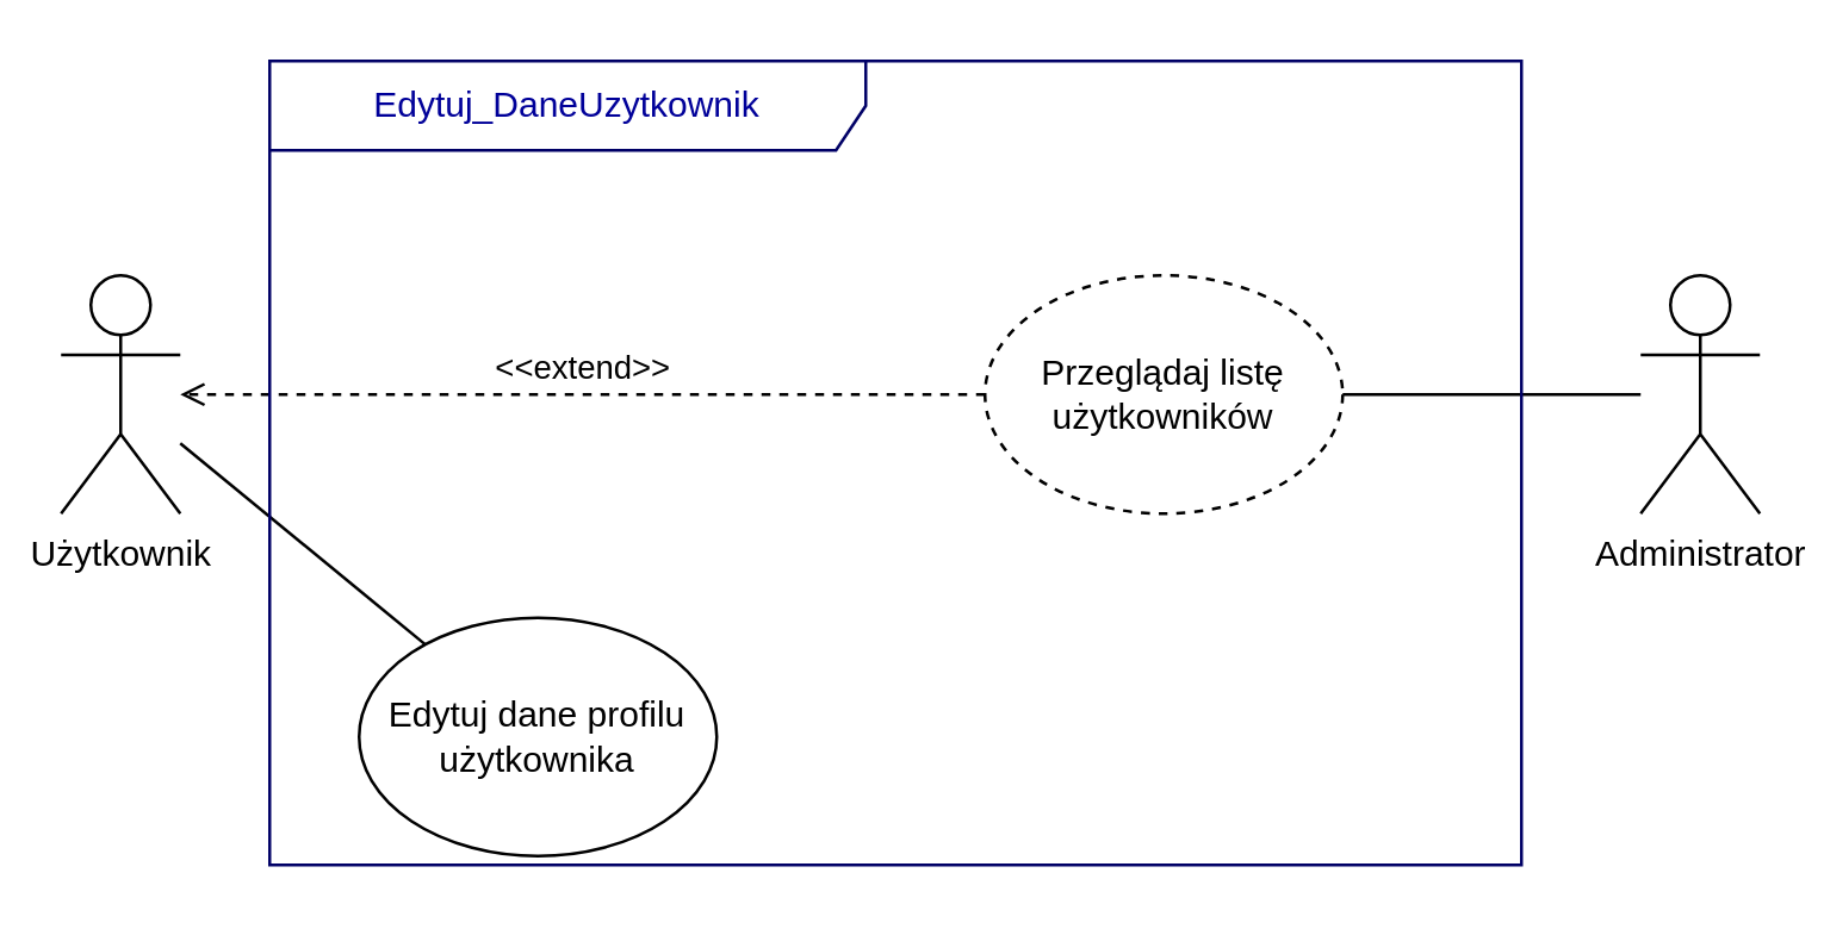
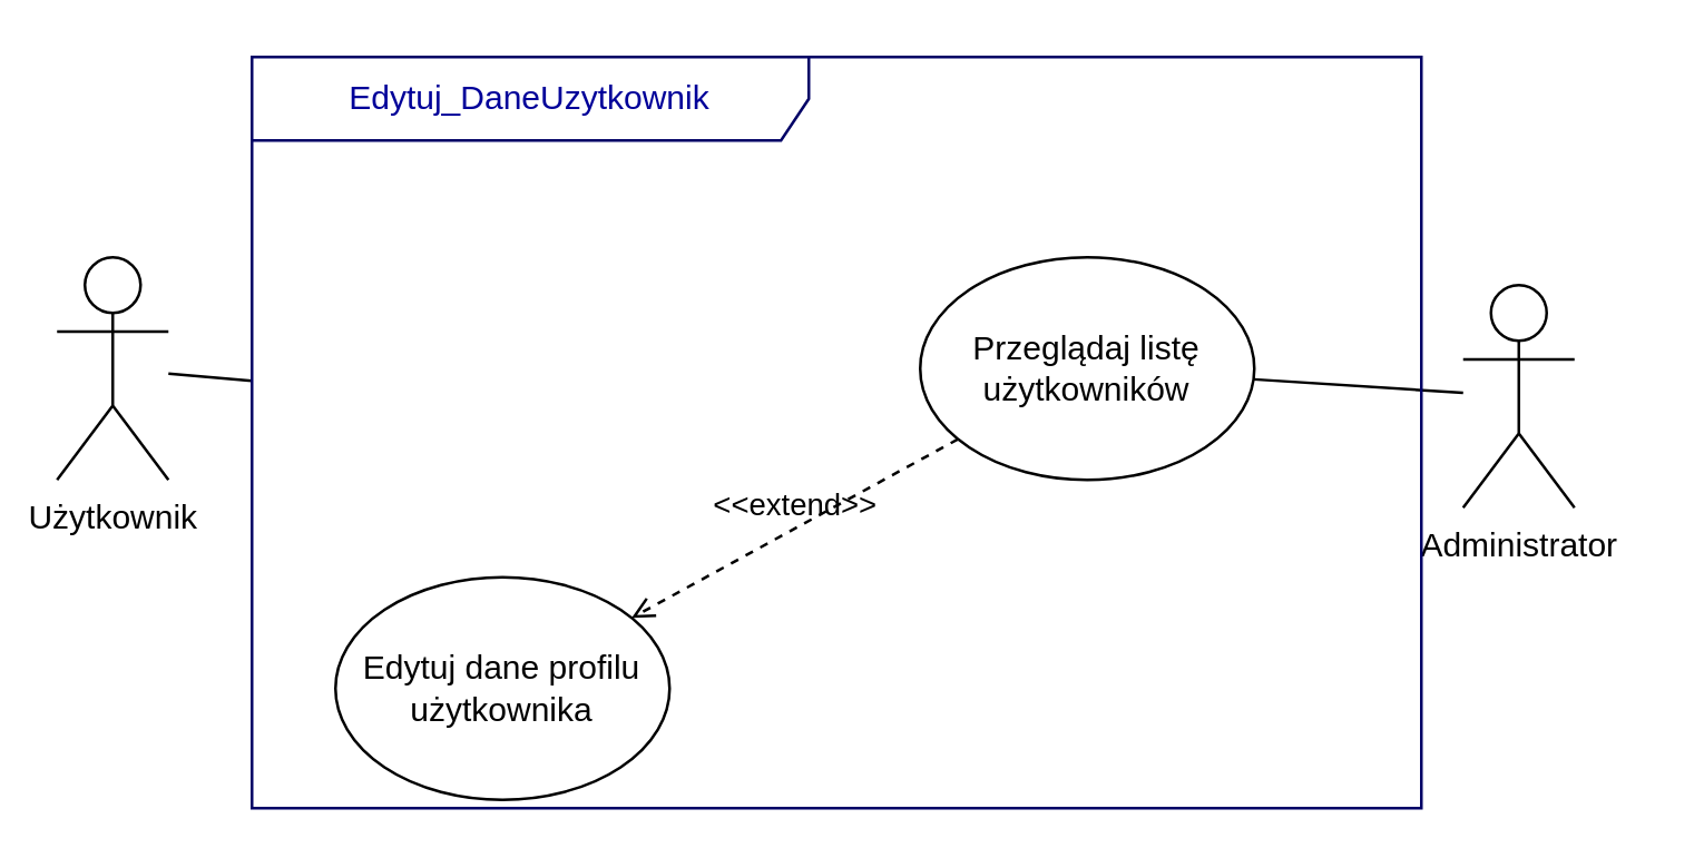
- <mxCell id="8" value="&amp;lt;&amp;lt;extend&amp;gt;&amp;gt;" style="html=1;verticalAlign=bottom;labelBackgroundColor=none;endArrow=open;endFill=0;dashed=1;rounded=0;fontColor=#000000;" edge="1" parent="1" source="4" target="2"><mxGeometry width="160" relative="1" as="geometry"><mxPoint x="430" y="312" as="sourcePoint" /><mxPoint x="540.864" y="283.553" as="targetPoint" /></mxGeometry></mxCell>
+ <mxCell id="8" value="&amp;lt;&amp;lt;extend&amp;gt;&amp;gt;" style="html=1;verticalAlign=bottom;labelBackgroundColor=none;endArrow=open;endFill=0;dashed=1;rounded=0;fontColor=#000000;" edge="1" parent="1" source="4" target="7"><mxGeometry width="160" relative="1" as="geometry"><mxPoint x="430" y="312" as="sourcePoint" /><mxPoint x="540.864" y="283.553" as="targetPoint" /></mxGeometry></mxCell>
- <mxCell id="4" value="Przeglądaj listę użytkowników" style="ellipse;whiteSpace=wrap;html=1;fontColor=#000000;dashed=1;" vertex="1" parent="1"><mxGeometry x="330" y="92" width="120" height="80" as="geometry" /></mxCell>
+ <mxCell id="4" value="Przeglądaj listę użytkowników" style="ellipse;whiteSpace=wrap;html=1;fontColor=#000000;" vertex="1" parent="1"><mxGeometry x="330" y="92" width="120" height="80" as="geometry" /></mxCell>
- <mxCell id="3" value="Administrator" style="shape=umlActor;verticalLabelPosition=bottom;verticalAlign=top;html=1;outlineConnect=0;" vertex="1" parent="1"><mxGeometry x="550" y="92" width="40" height="80" as="geometry" /></mxCell>
+ <mxCell id="3" value="Administrator" style="shape=umlActor;verticalLabelPosition=bottom;verticalAlign=top;html=1;outlineConnect=0;" vertex="1" parent="1"><mxGeometry x="525" y="102" width="40" height="80" as="geometry" /></mxCell>
- <mxCell id="6" value="" style="endArrow=none;html=1;rounded=0;fontColor=#000000;" edge="1" parent="1" source="2" target="7"><mxGeometry width="50" height="50" relative="1" as="geometry"><mxPoint x="250" y="96.444" as="sourcePoint" /><mxPoint x="353.079" y="119.351" as="targetPoint" /></mxGeometry></mxCell>
+ <mxCell id="6" value="" style="endArrow=none;html=1;rounded=0;fontColor=#000000;" edge="1" parent="1" source="2" target="9"><mxGeometry width="50" height="50" relative="1" as="geometry"><mxPoint x="250" y="96.444" as="sourcePoint" /><mxPoint x="353.079" y="119.351" as="targetPoint" /></mxGeometry></mxCell>
